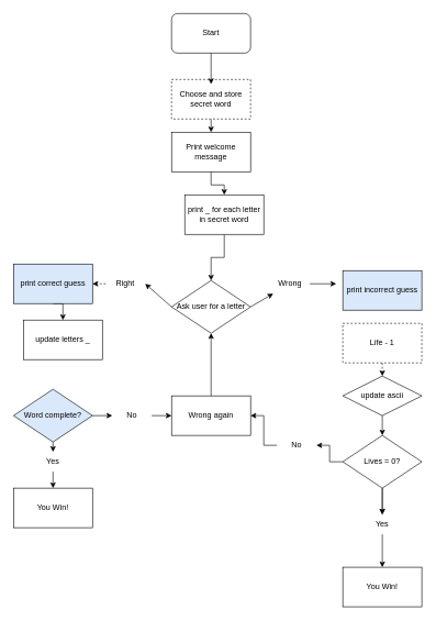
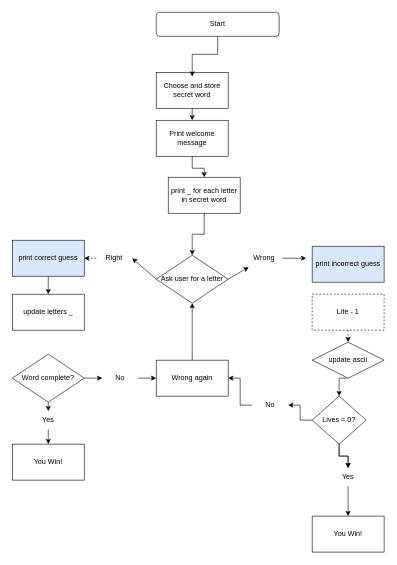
- <mxCell id="2" value="&lt;div&gt;Start&lt;/div&gt;" style="rounded=1;whiteSpace=wrap;html=1;" vertex="1" parent="1"><mxGeometry x="260" y="20" width="120" height="60" as="geometry" /></mxCell>
+ <mxCell id="2" value="&lt;div&gt;Start&lt;/div&gt;" style="rounded=1;whiteSpace=wrap;html=1;" vertex="1" parent="1"><mxGeometry x="260" y="20" width="205" height="40" as="geometry" /></mxCell>
- <mxCell id="4" value="Choose and store secret word" style="rounded=0;whiteSpace=wrap;html=1;dashed=1;" vertex="1" parent="1"><mxGeometry x="260" y="120" width="120" height="60" as="geometry" /></mxCell>
+ <mxCell id="4" value="Choose and store secret word" style="rounded=0;whiteSpace=wrap;html=1;" vertex="1" parent="1"><mxGeometry x="260" y="120" width="120" height="60" as="geometry" /></mxCell>
- <mxCell id="24" value="update letters _" style="rounded=0;whiteSpace=wrap;html=1;" vertex="1" parent="1"><mxGeometry x="35" y="485" width="120" height="60" as="geometry" /></mxCell>
+ <mxCell id="24" value="update letters _" style="rounded=0;whiteSpace=wrap;html=1;" vertex="1" parent="1"><mxGeometry x="20" y="490" width="120" height="60" as="geometry" /></mxCell>
- <mxCell id="31" value="Word complete?" style="rhombus;whiteSpace=wrap;html=1;fillColor=#dae8fc;" vertex="1" parent="1"><mxGeometry x="20" y="590" width="120" height="80" as="geometry" /></mxCell>
+ <mxCell id="31" value="Word complete?" style="rhombus;whiteSpace=wrap;html=1;" vertex="1" parent="1"><mxGeometry x="20" y="590" width="120" height="80" as="geometry" /></mxCell>
- <mxCell id="28" value="Lives = 0?" style="rhombus;whiteSpace=wrap;html=1;" vertex="1" parent="1"><mxGeometry x="520" y="660" width="120" height="80" as="geometry" /></mxCell>
+ <mxCell id="28" value="Lives = 0?" style="rhombus;whiteSpace=wrap;html=1;" vertex="1" parent="1"><mxGeometry x="520" y="660" width="90" height="80" as="geometry" /></mxCell>
